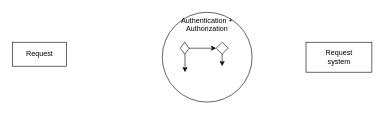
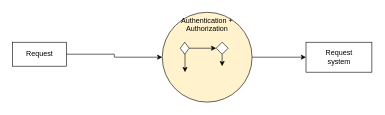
+ <mxCell id="2" style="edgeStyle=orthogonalEdgeStyle;rounded=0;orthogonalLoop=1;jettySize=auto;html=1;" edge="1" parent="1" source="3" target="6"><mxGeometry relative="1" as="geometry" /></mxCell>
- <mxCell id="6" value="&lt;div align=&quot;center&quot;&gt;Authentication + Authorization&lt;/div&gt;" style="ellipse;whiteSpace=wrap;html=1;align=center;verticalAlign=top;" vertex="1" parent="1"><mxGeometry x="270" y="20" width="150" height="150" as="geometry" /></mxCell>
+ <mxCell id="6" value="&lt;div align=&quot;center&quot;&gt;Authentication + Authorization&lt;/div&gt;" style="ellipse;whiteSpace=wrap;html=1;align=center;verticalAlign=top;fillColor=#fff2cc;" vertex="1" parent="1"><mxGeometry x="270" y="20" width="150" height="150" as="geometry" /></mxCell>
+ <mxCell id="5" style="edgeStyle=orthogonalEdgeStyle;rounded=0;orthogonalLoop=1;jettySize=auto;html=1;entryX=0;entryY=0.5;entryDx=0;entryDy=0;" edge="1" parent="1" source="6" target="4"><mxGeometry relative="1" as="geometry" /></mxCell>
